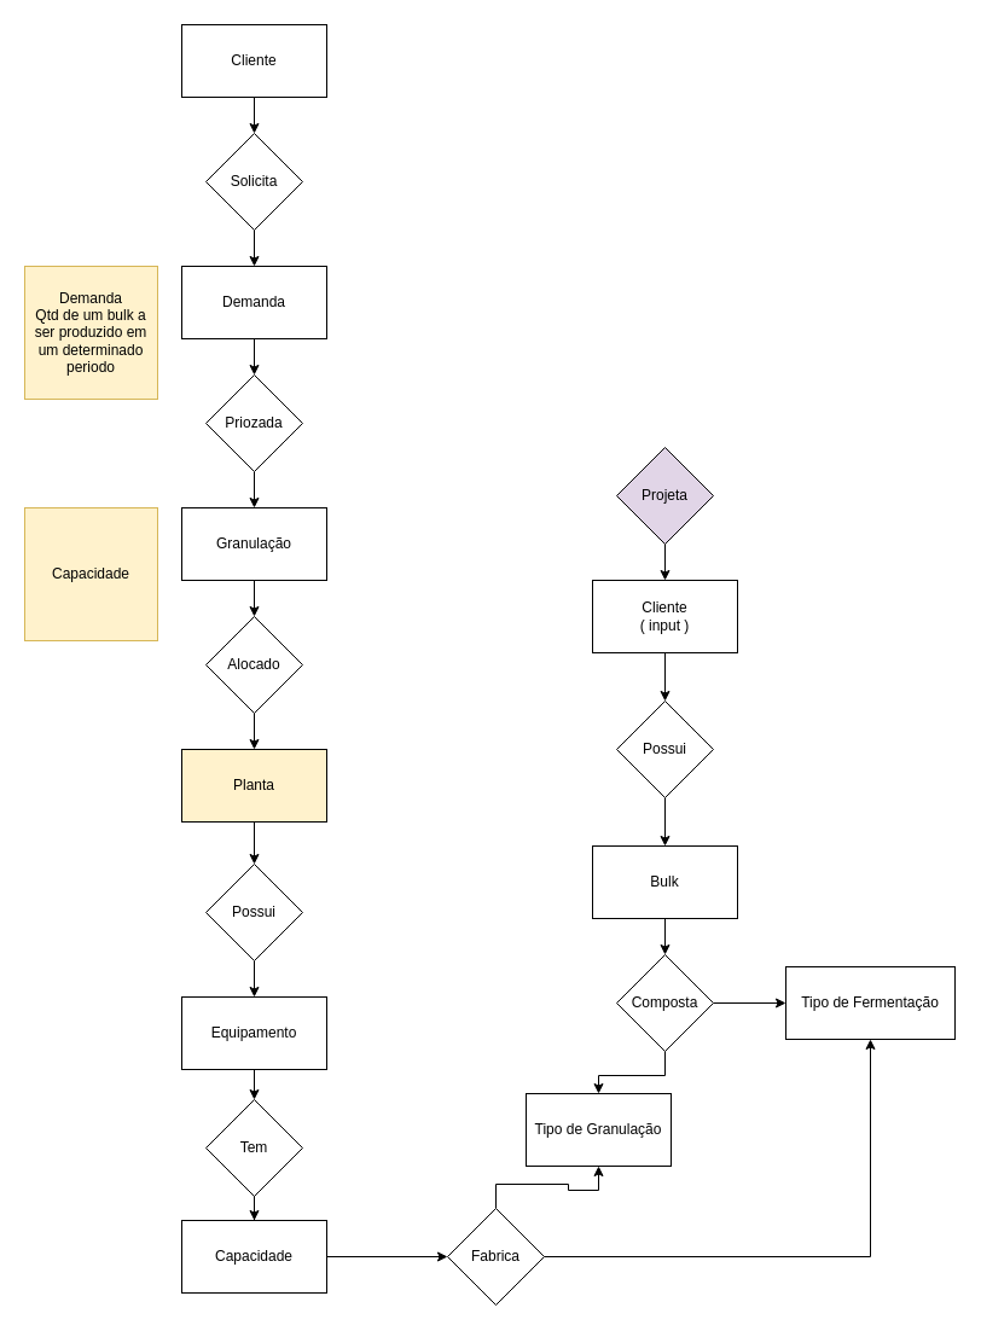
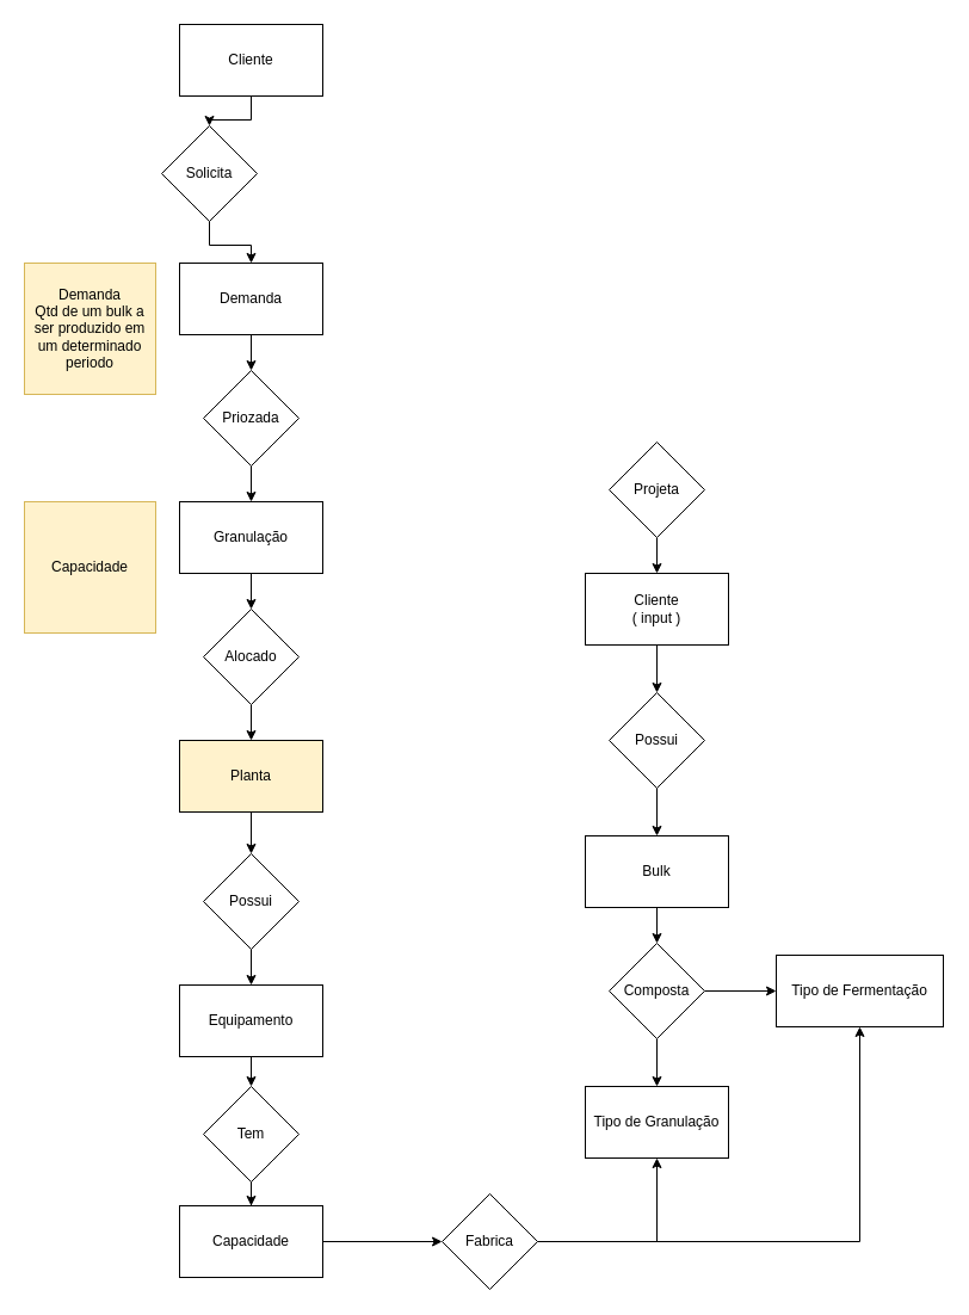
- <mxCell id="31" value="Solicita" style="rhombus;whiteSpace=wrap;html=1;rounded=0;" vertex="1" parent="1"><mxGeometry x="170" y="110" width="80" height="80" as="geometry" /></mxCell>
+ <mxCell id="31" value="Solicita" style="rhombus;whiteSpace=wrap;html=1;rounded=0;" vertex="1" parent="1"><mxGeometry x="135" y="105" width="80" height="80" as="geometry" /></mxCell>
- <mxCell id="5" value="Projeta" style="rhombus;whiteSpace=wrap;html=1;fillColor=#e1d5e7;" parent="1" vertex="1"><mxGeometry x="510" y="370" width="80" height="80" as="geometry" /></mxCell>
+ <mxCell id="5" value="Projeta" style="rhombus;whiteSpace=wrap;html=1;" parent="1" vertex="1"><mxGeometry x="510" y="370" width="80" height="80" as="geometry" /></mxCell>
- <mxCell id="16" value="Tipo de Granulação" style="whiteSpace=wrap;html=1;rounded=0;" parent="1" vertex="1"><mxGeometry x="435" y="905" width="120" height="60" as="geometry" /></mxCell>
+ <mxCell id="16" value="Tipo de Granulação" style="whiteSpace=wrap;html=1;rounded=0;" parent="1" vertex="1"><mxGeometry x="490" y="910" width="120" height="60" as="geometry" /></mxCell>
